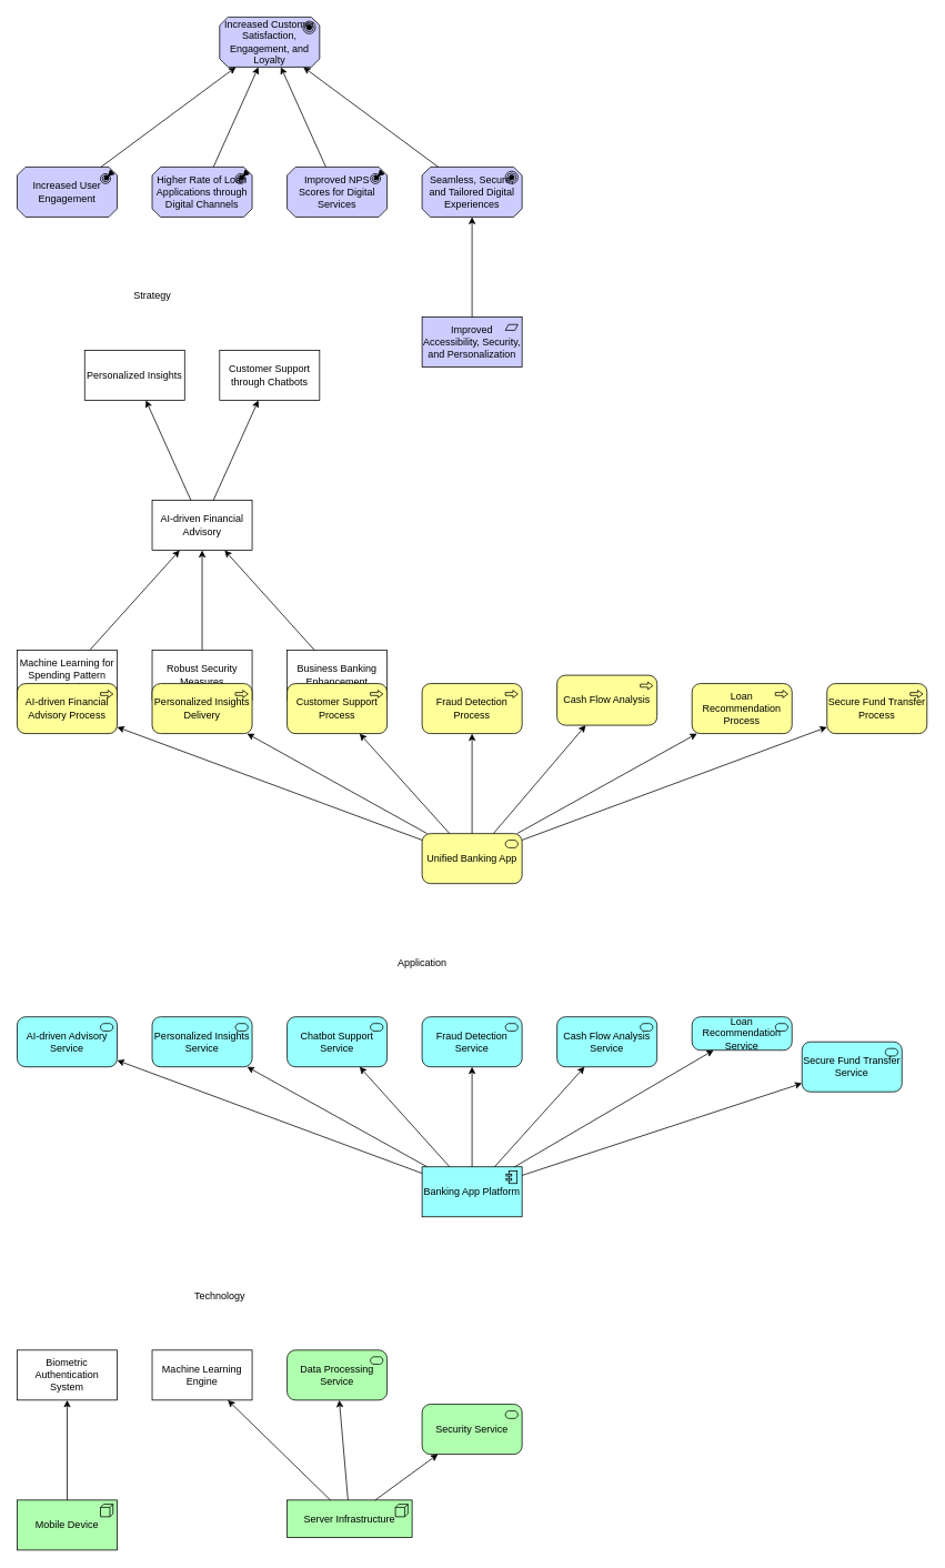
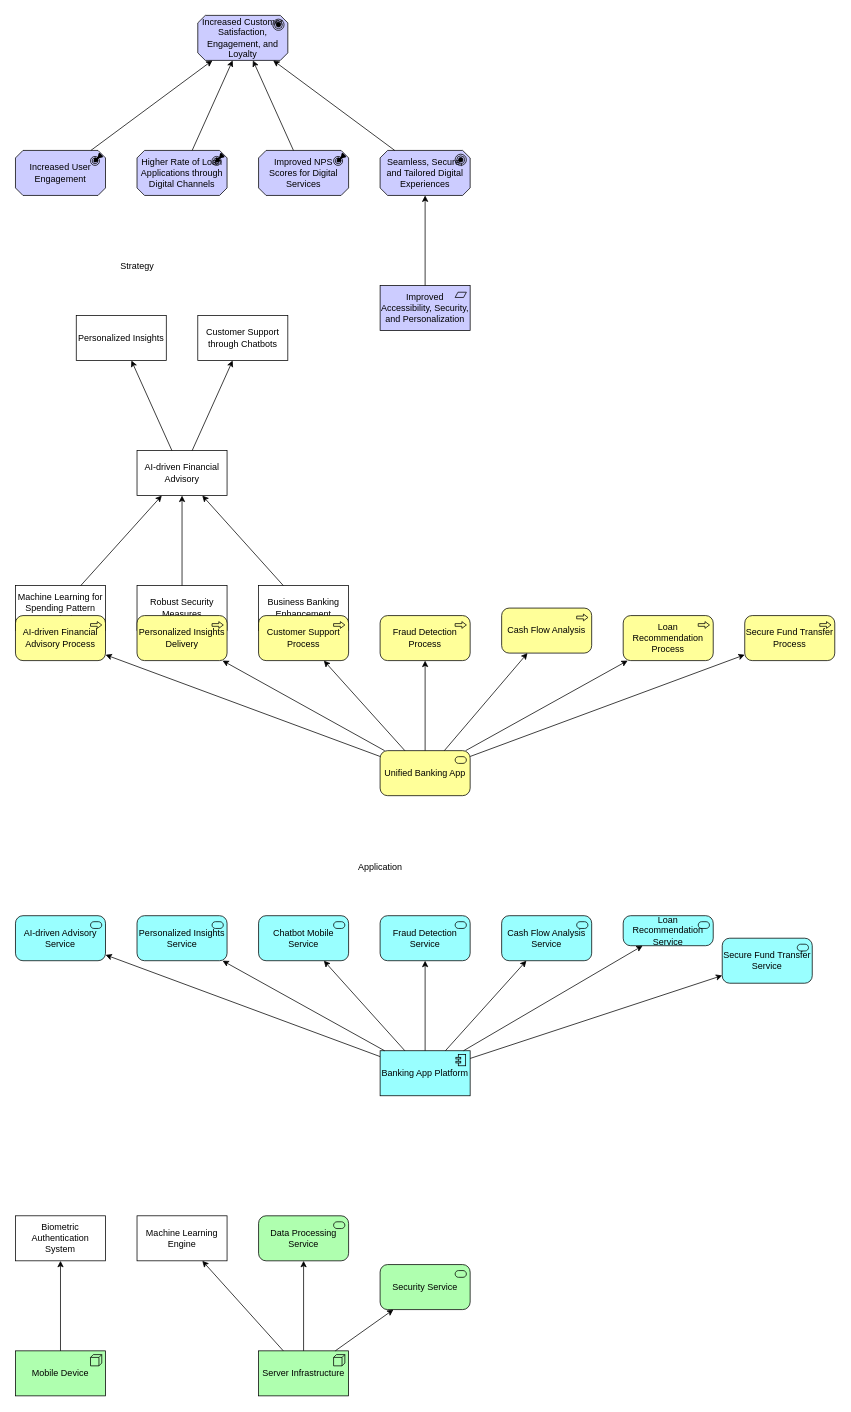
- <mxCell id="44" value="Chatbot Support Service" style="html=1;outlineConnect=0;whiteSpace=wrap;fillColor=#99ffff;shape=mxgraph.archimate3.application;appType=serv;archiType=rounded;" vertex="1" parent="1"><mxGeometry x="344" y="1220" width="120" height="60" as="geometry" /></mxCell>
+ <mxCell id="44" value="Chatbot Mobile Service" style="html=1;outlineConnect=0;whiteSpace=wrap;fillColor=#99ffff;shape=mxgraph.archimate3.application;appType=serv;archiType=rounded;" vertex="1" parent="1"><mxGeometry x="344" y="1220" width="120" height="60" as="geometry" /></mxCell>
- <mxCell id="56" value="Technology" style="text;html=1;align=center;verticalAlign=middle;resizable=0;points=[];" vertex="1" parent="1"><mxGeometry x="163" y="1540" width="200" height="30" as="geometry" /></mxCell>
- <mxCell id="58" value="Server Infrastructure" style="html=1;outlineConnect=0;whiteSpace=wrap;fillColor=#AFFFAF;shape=mxgraph.archimate3.application;appType=node;archiType=square;" vertex="1" parent="1"><mxGeometry x="344" y="1800" width="150" height="45" as="geometry" /></mxCell>
+ <mxCell id="58" value="Server Infrastructure" style="html=1;outlineConnect=0;whiteSpace=wrap;fillColor=#AFFFAF;shape=mxgraph.archimate3.application;appType=node;archiType=square;" vertex="1" parent="1"><mxGeometry x="344" y="1800" width="120" height="60" as="geometry" /></mxCell>
